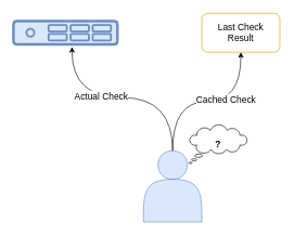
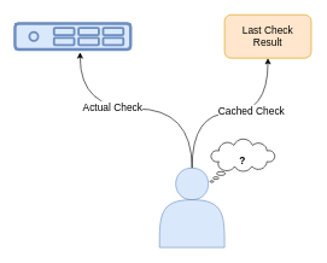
- <mxCell id="14" value="&lt;font style=&quot;font-size: 14px;&quot;&gt;Last Check&lt;/font&gt;&lt;div&gt;&lt;font style=&quot;font-size: 14px;&quot;&gt;Result&lt;/font&gt;&lt;/div&gt;" style="rounded=1;whiteSpace=wrap;html=1;fillColor=#ffffff;strokeColor=#d79b00;" vertex="1" parent="1"><mxGeometry x="310" y="20" width="120" height="60" as="geometry" /></mxCell>
+ <mxCell id="14" value="&lt;font style=&quot;font-size: 14px;&quot;&gt;Last Check&lt;/font&gt;&lt;div&gt;&lt;font style=&quot;font-size: 14px;&quot;&gt;Result&lt;/font&gt;&lt;/div&gt;" style="rounded=1;whiteSpace=wrap;html=1;fillColor=#ffe6cc;strokeColor=#d79b00;" vertex="1" parent="1"><mxGeometry x="310" y="20" width="120" height="60" as="geometry" /></mxCell>
